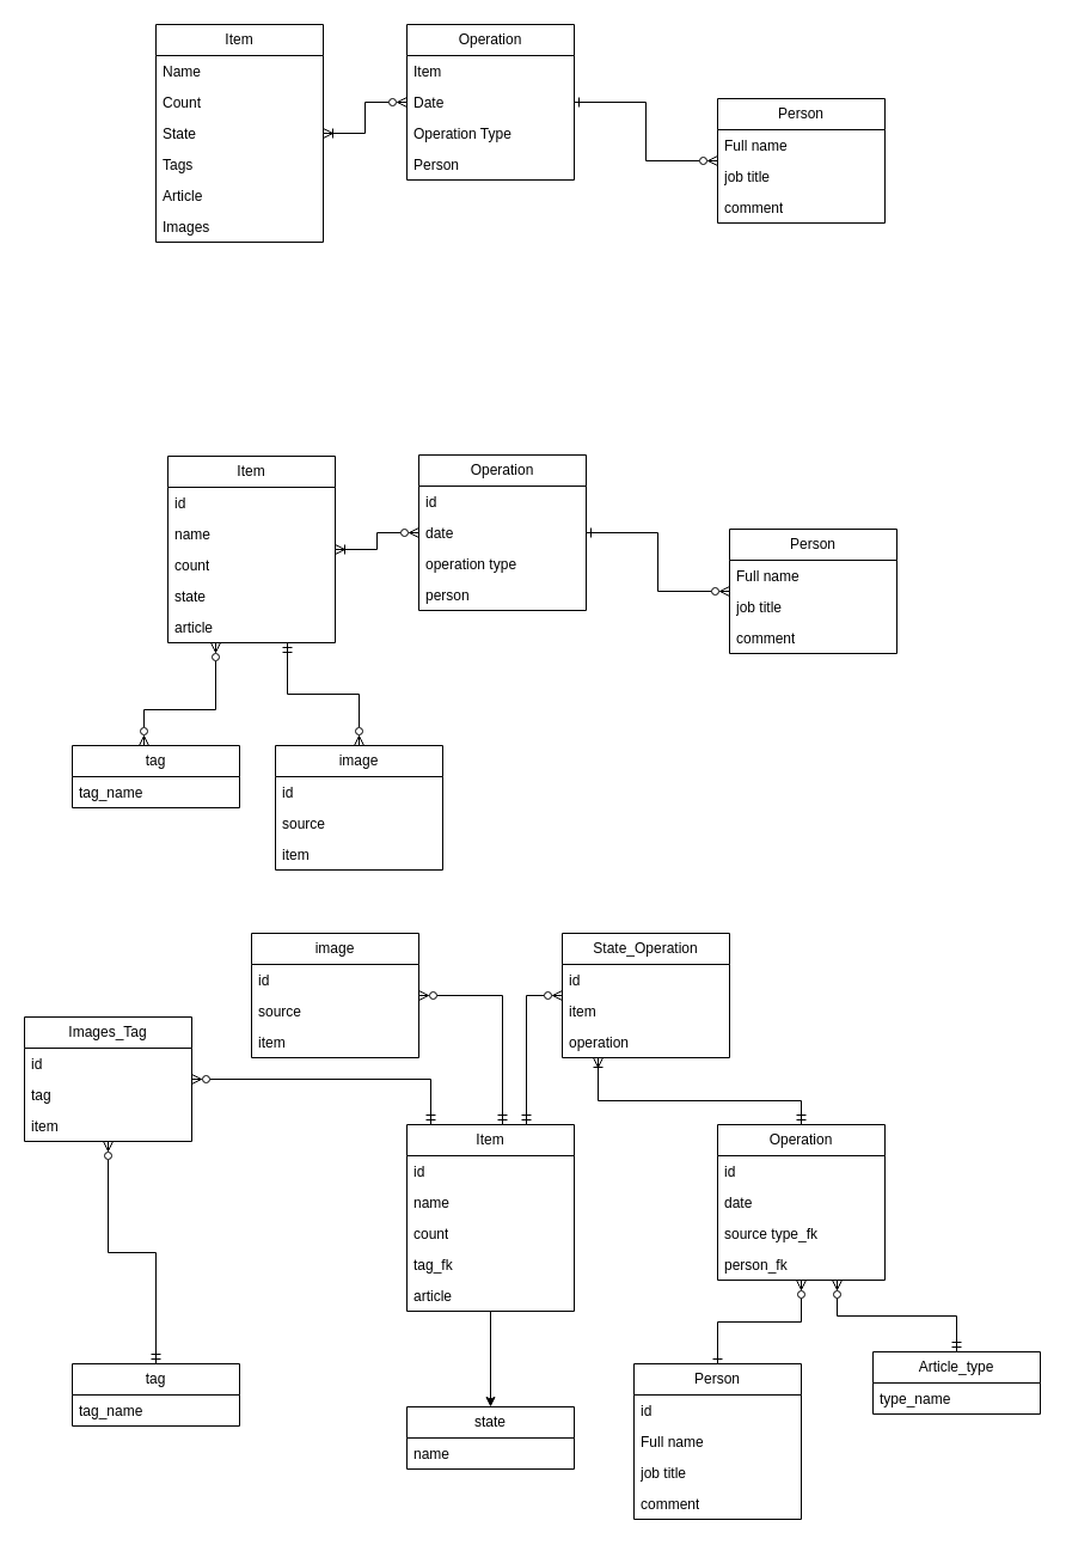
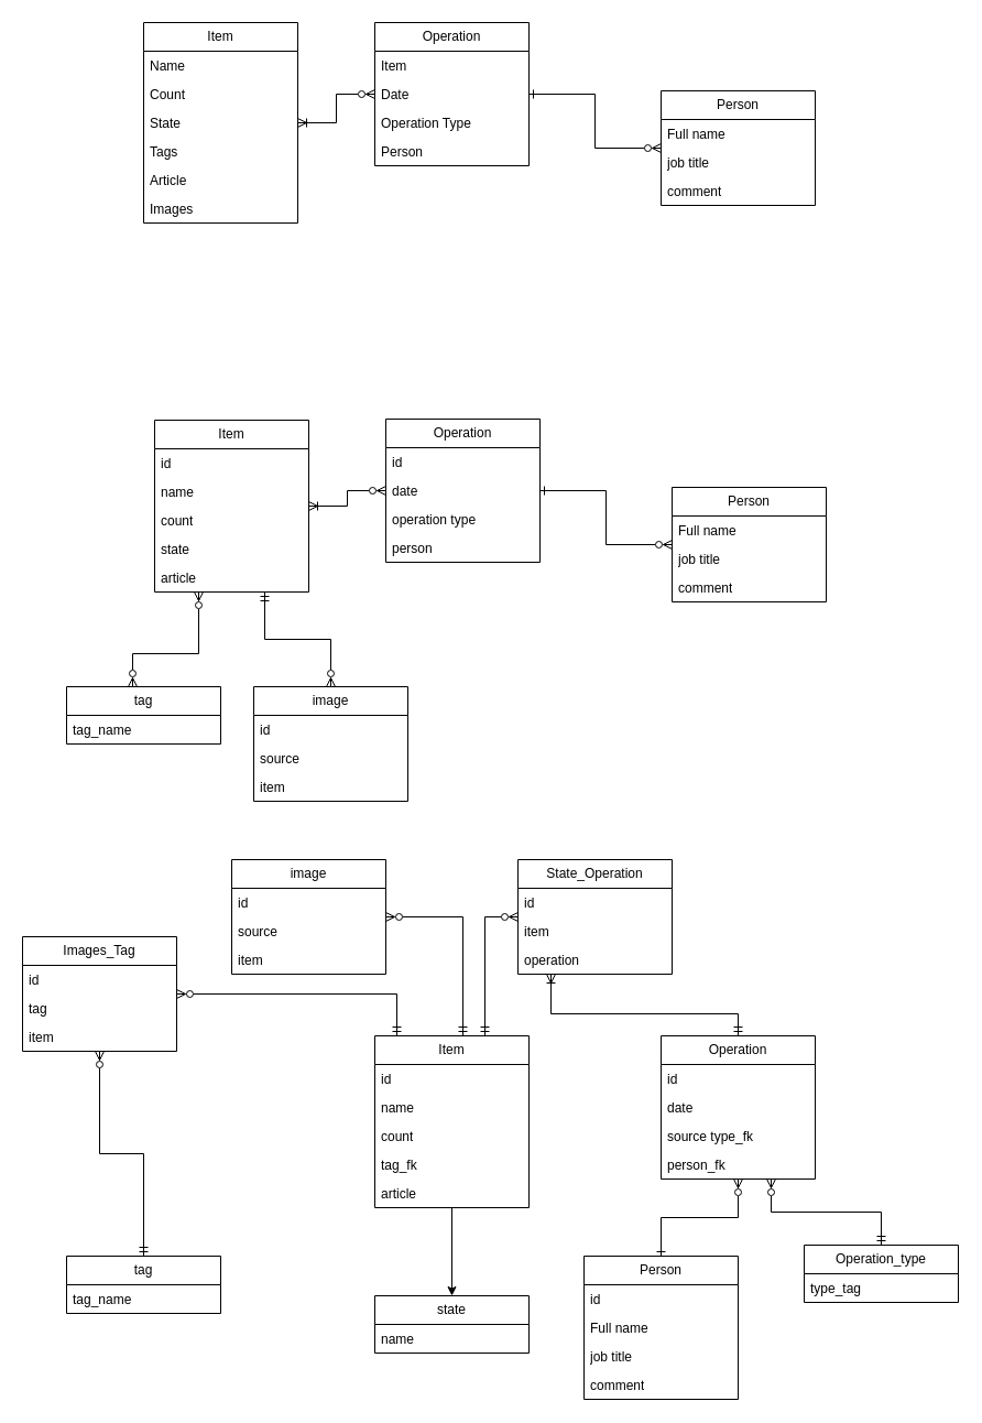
- <mxCell id="83" value="Article_type" style="swimlane;fontStyle=0;childLayout=stackLayout;horizontal=1;startSize=26;fillColor=none;horizontalStack=0;resizeParent=1;resizeParentMax=0;resizeLast=0;collapsible=1;marginBottom=0;whiteSpace=wrap;html=1;" vertex="1" parent="1"><mxGeometry x="730" y="1130" width="140" height="52" as="geometry" /></mxCell>
+ <mxCell id="83" value="Operation_type" style="swimlane;fontStyle=0;childLayout=stackLayout;horizontal=1;startSize=26;fillColor=none;horizontalStack=0;resizeParent=1;resizeParentMax=0;resizeLast=0;collapsible=1;marginBottom=0;whiteSpace=wrap;html=1;" vertex="1" parent="1"><mxGeometry x="730" y="1130" width="140" height="52" as="geometry" /></mxCell>
- <mxCell id="84" value="type_name" style="text;strokeColor=none;fillColor=none;align=left;verticalAlign=top;spacingLeft=4;spacingRight=4;overflow=hidden;rotatable=0;points=[[0,0.5],[1,0.5]];portConstraint=eastwest;whiteSpace=wrap;html=1;" vertex="1" parent="83"><mxGeometry y="26" width="140" height="26" as="geometry" /></mxCell>
+ <mxCell id="84" value="type_tag" style="text;strokeColor=none;fillColor=none;align=left;verticalAlign=top;spacingLeft=4;spacingRight=4;overflow=hidden;rotatable=0;points=[[0,0.5],[1,0.5]];portConstraint=eastwest;whiteSpace=wrap;html=1;" vertex="1" parent="83"><mxGeometry y="26" width="140" height="26" as="geometry" /></mxCell>
